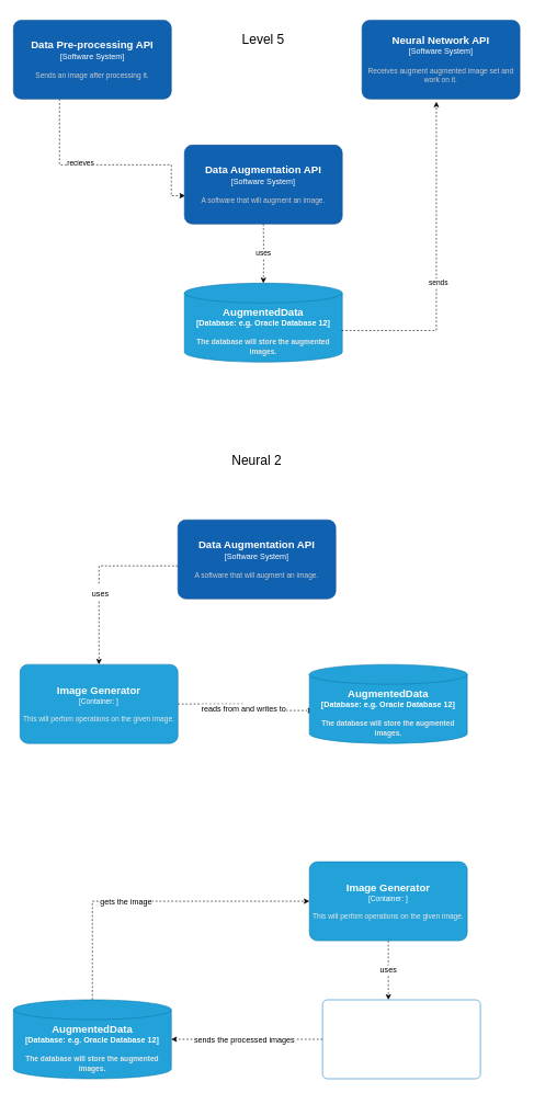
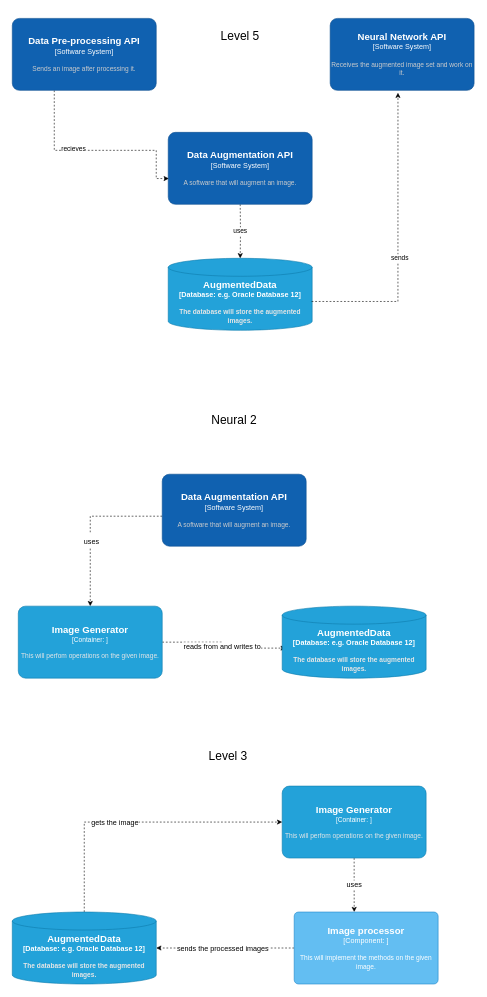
- <mxCell id="10" value="&lt;font style=&quot;font-size: 16px&quot;&gt;&lt;b&gt;Neural Network API&lt;/b&gt;&lt;/font&gt;&lt;div&gt;[Software System]&lt;/div&gt;&lt;br&gt;&lt;div&gt;&lt;font style=&quot;font-size: 11px&quot;&gt;&lt;font color=&quot;#cccccc&quot;&gt;Receives augment augmented image set and work on it.&lt;/font&gt;&lt;/div&gt;" style="rounded=1;whiteSpace=wrap;html=1;labelBackgroundColor=none;fillColor=#1061B0;fontColor=#ffffff;align=center;arcSize=10;strokeColor=#0D5091;metaEdit=1;resizable=0;points=[[0.25,0,0],[0.5,0,0],[0.75,0,0],[1,0.25,0],[1,0.5,0],[1,0.75,0],[0.75,1,0],[0.5,1,0],[0.25,1,0],[0,0.75,0],[0,0.5,0],[0,0.25,0]];" vertex="1" parent="1"><mxGeometry x="550" y="30" width="240" height="120" as="geometry" /></mxCell>
+ <mxCell id="10" value="&lt;font style=&quot;font-size: 16px&quot;&gt;&lt;b&gt;Neural Network API&lt;/b&gt;&lt;/font&gt;&lt;div&gt;[Software System]&lt;/div&gt;&lt;br&gt;&lt;div&gt;&lt;font style=&quot;font-size: 11px&quot;&gt;&lt;font color=&quot;#cccccc&quot;&gt;Receives the augmented image set and work on it.&lt;/font&gt;&lt;/div&gt;" style="rounded=1;whiteSpace=wrap;html=1;labelBackgroundColor=none;fillColor=#1061B0;fontColor=#ffffff;align=center;arcSize=10;strokeColor=#0D5091;metaEdit=1;resizable=0;points=[[0.25,0,0],[0.5,0,0],[0.75,0,0],[1,0.25,0],[1,0.5,0],[1,0.75,0],[0.75,1,0],[0.5,1,0],[0.25,1,0],[0,0.75,0],[0,0.5,0],[0,0.25,0]];" vertex="1" parent="1"><mxGeometry x="550" y="30" width="240" height="120" as="geometry" /></mxCell>
+ <mxCell id="19" value="&lt;font style=&quot;font-size: 20px&quot;&gt;Level 3&lt;br&gt;&lt;/font&gt;" style="text;html=1;strokeColor=none;fillColor=none;align=center;verticalAlign=middle;whiteSpace=wrap;rounded=0;strokeWidth=20;" vertex="1" parent="1"><mxGeometry x="320" y="1221" width="120" height="75" as="geometry" /></mxCell>
- <mxCell id="27" value="&lt;font style=&quot;font-size: 16px&quot;&gt;&lt;b&gt;Image processor&lt;/b&gt;&lt;/font&gt;&lt;div&gt;[Component: ]&lt;/div&gt;&lt;br&gt;&lt;div&gt;&lt;font style=&quot;font-size: 11px&quot;&gt;This will implement the methods on the given image.&lt;/font&gt;&lt;/div&gt;" style="rounded=1;whiteSpace=wrap;html=1;labelBackgroundColor=none;fillColor=#ffffff;fontColor=#ffffff;align=center;arcSize=6;strokeColor=#2086C9;metaEdit=1;resizable=0;points=[[0.25,0,0],[0.5,0,0],[0.75,0,0],[1,0.25,0],[1,0.5,0],[1,0.75,0],[0.75,1,0],[0.5,1,0],[0.25,1,0],[0,0.75,0],[0,0.5,0],[0,0.25,0]];fontSize=12;" vertex="1" parent="1"><mxGeometry x="490" y="1520" width="240" height="120" as="geometry" /></mxCell>
+ <mxCell id="27" value="&lt;font style=&quot;font-size: 16px&quot;&gt;&lt;b&gt;Image processor&lt;/b&gt;&lt;/font&gt;&lt;div&gt;[Component: ]&lt;/div&gt;&lt;br&gt;&lt;div&gt;&lt;font style=&quot;font-size: 11px&quot;&gt;This will implement the methods on the given image.&lt;/font&gt;&lt;/div&gt;" style="rounded=1;whiteSpace=wrap;html=1;labelBackgroundColor=none;fillColor=#63BEF2;fontColor=#ffffff;align=center;arcSize=6;strokeColor=#2086C9;metaEdit=1;resizable=0;points=[[0.25,0,0],[0.5,0,0],[0.75,0,0],[1,0.25,0],[1,0.5,0],[1,0.75,0],[0.75,1,0],[0.5,1,0],[0.25,1,0],[0,0.75,0],[0,0.5,0],[0,0.25,0]];fontSize=12;" vertex="1" parent="1"><mxGeometry x="490" y="1520" width="240" height="120" as="geometry" /></mxCell>
